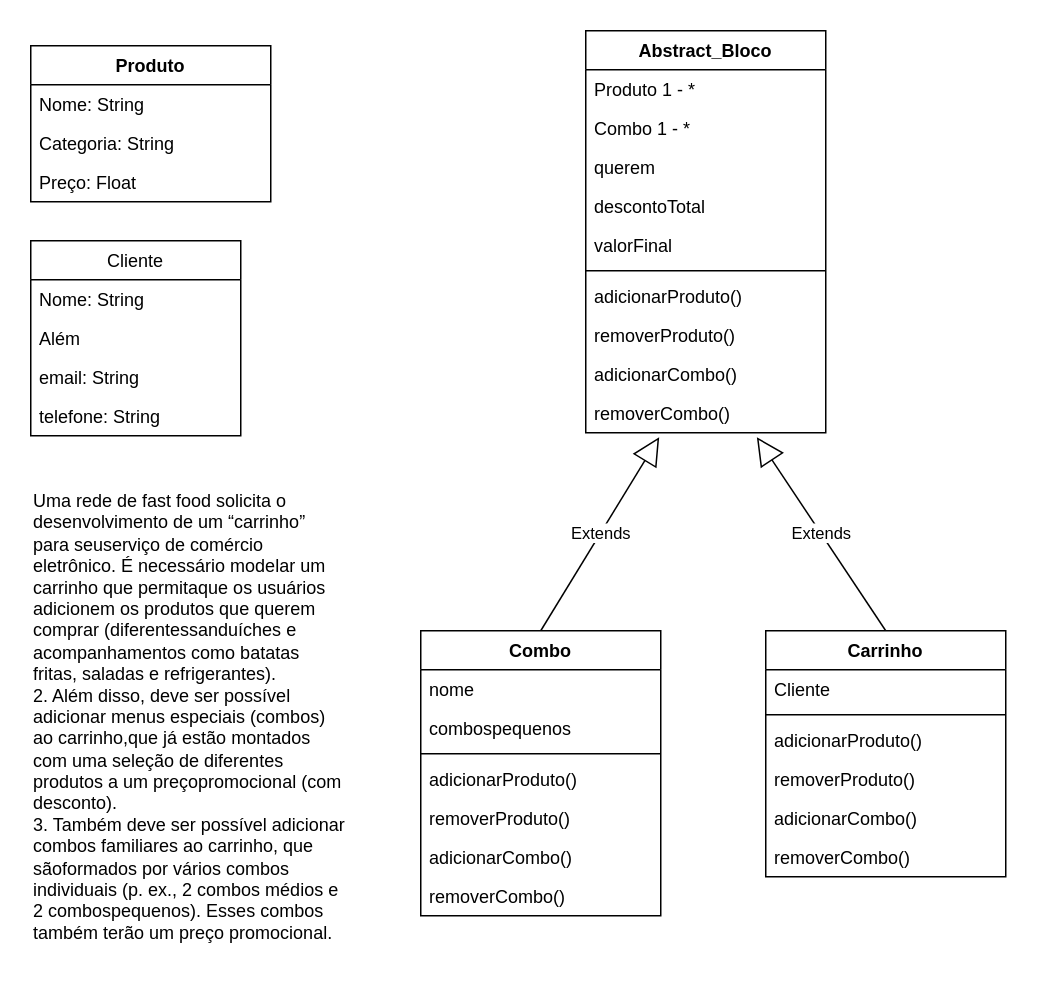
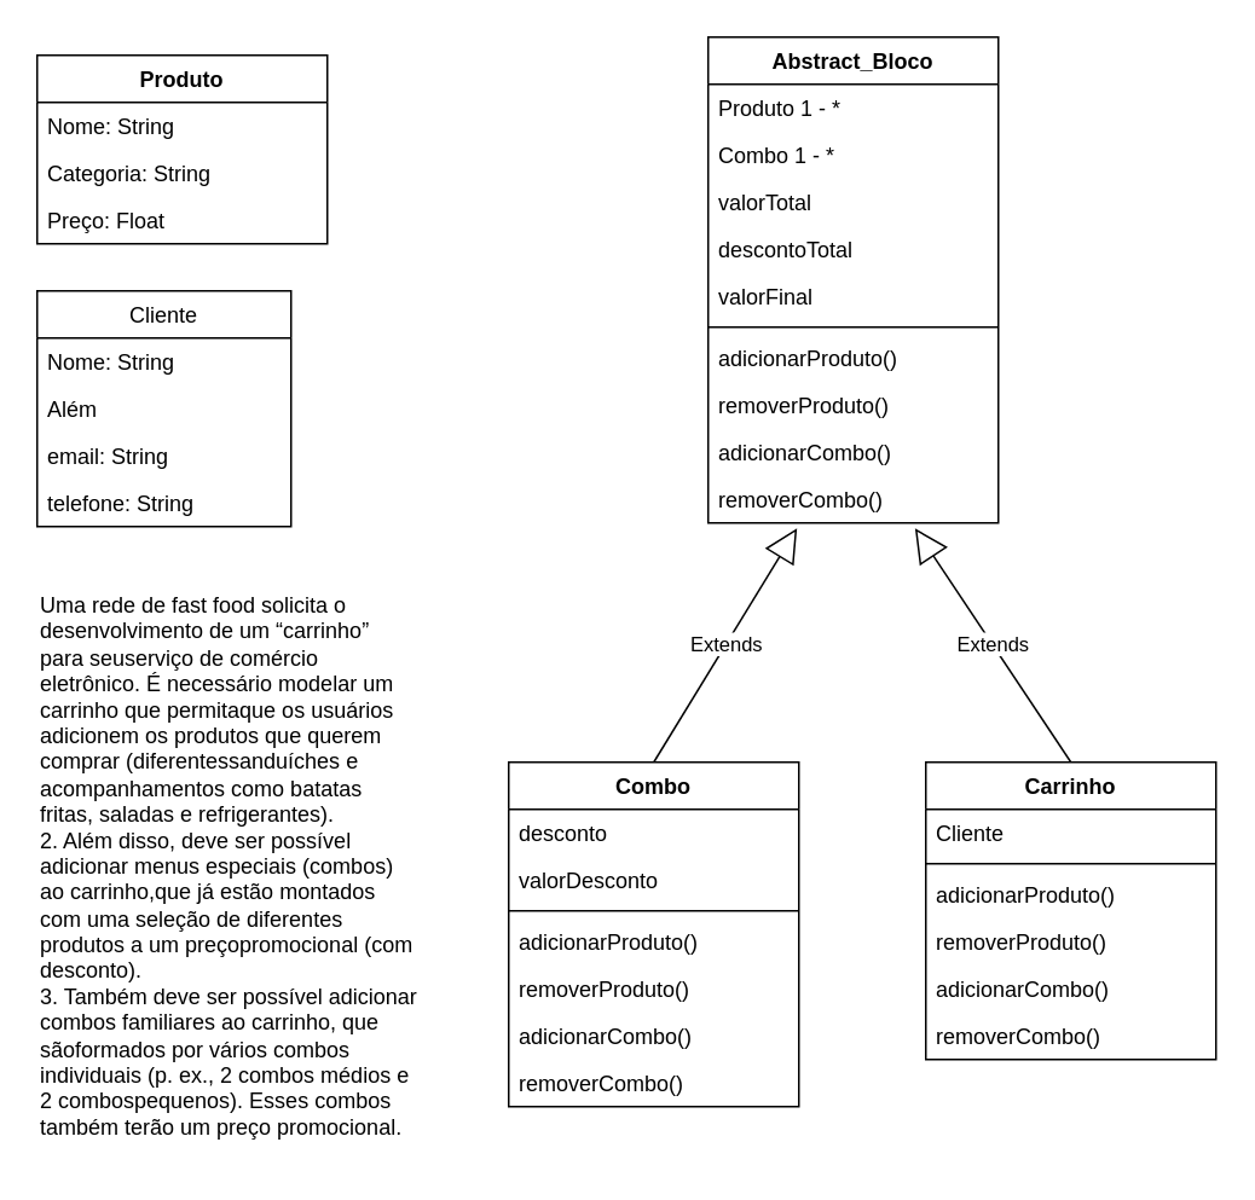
- <mxCell id="8" value="querem" style="text;strokeColor=none;fillColor=none;align=left;verticalAlign=top;spacingLeft=4;spacingRight=4;overflow=hidden;rotatable=0;points=[[0,0.5],[1,0.5]];portConstraint=eastwest;" vertex="1" parent="5"><mxGeometry y="78" width="160" height="26" as="geometry" /></mxCell>
+ <mxCell id="8" value="valorTotal" style="text;strokeColor=none;fillColor=none;align=left;verticalAlign=top;spacingLeft=4;spacingRight=4;overflow=hidden;rotatable=0;points=[[0,0.5],[1,0.5]];portConstraint=eastwest;" vertex="1" parent="5"><mxGeometry y="78" width="160" height="26" as="geometry" /></mxCell>
- <mxCell id="33" value="nome" style="text;strokeColor=none;fillColor=none;align=left;verticalAlign=top;spacingLeft=4;spacingRight=4;overflow=hidden;rotatable=0;points=[[0,0.5],[1,0.5]];portConstraint=eastwest;" vertex="1" parent="32"><mxGeometry y="26" width="160" height="26" as="geometry" /></mxCell>
+ <mxCell id="33" value="desconto" style="text;strokeColor=none;fillColor=none;align=left;verticalAlign=top;spacingLeft=4;spacingRight=4;overflow=hidden;rotatable=0;points=[[0,0.5],[1,0.5]];portConstraint=eastwest;" vertex="1" parent="32"><mxGeometry y="26" width="160" height="26" as="geometry" /></mxCell>
- <mxCell id="34" value="combospequenos" style="text;strokeColor=none;fillColor=none;align=left;verticalAlign=top;spacingLeft=4;spacingRight=4;overflow=hidden;rotatable=0;points=[[0,0.5],[1,0.5]];portConstraint=eastwest;" vertex="1" parent="32"><mxGeometry y="52" width="160" height="26" as="geometry" /></mxCell>
+ <mxCell id="34" value="valorDesconto" style="text;strokeColor=none;fillColor=none;align=left;verticalAlign=top;spacingLeft=4;spacingRight=4;overflow=hidden;rotatable=0;points=[[0,0.5],[1,0.5]];portConstraint=eastwest;" vertex="1" parent="32"><mxGeometry y="52" width="160" height="26" as="geometry" /></mxCell>
